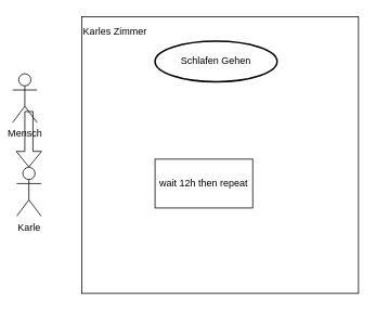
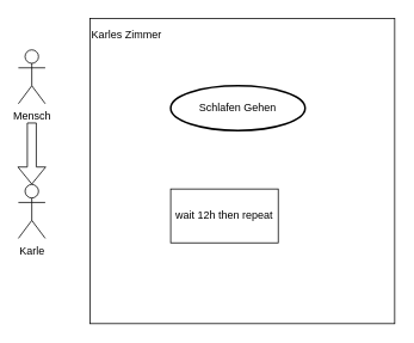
- <mxCell id="6" value="Schlafen Gehen" style="strokeWidth=2;html=1;shape=mxgraph.flowchart.start_2;whiteSpace=wrap;" vertex="1" parent="1"><mxGeometry x="190" y="50" width="150" height="50" as="geometry" /></mxCell>
+ <mxCell id="6" value="Schlafen Gehen" style="strokeWidth=2;html=1;shape=mxgraph.flowchart.start_2;whiteSpace=wrap;" vertex="1" parent="1"><mxGeometry x="190" y="95" width="150" height="50" as="geometry" /></mxCell>
- <mxCell id="2" value="Mensch" style="shape=umlActor;verticalLabelPosition=bottom;verticalAlign=top;html=1;outlineConnect=0;" vertex="1" parent="1"><mxGeometry x="15" y="90" width="30" height="60" as="geometry" /></mxCell>
+ <mxCell id="2" value="Mensch" style="shape=umlActor;verticalLabelPosition=bottom;verticalAlign=top;html=1;outlineConnect=0;" vertex="1" parent="1"><mxGeometry x="20" y="55" width="30" height="60" as="geometry" /></mxCell>
- <mxCell id="7" value="wait 12h then repeat" style="rounded=0;whiteSpace=wrap;html=1;" vertex="1" parent="1"><mxGeometry x="190" y="195" width="120" height="60" as="geometry" /></mxCell>
+ <mxCell id="7" value="wait 12h then repeat" style="rounded=0;whiteSpace=wrap;html=1;" vertex="1" parent="1"><mxGeometry x="190" y="210" width="120" height="60" as="geometry" /></mxCell>
